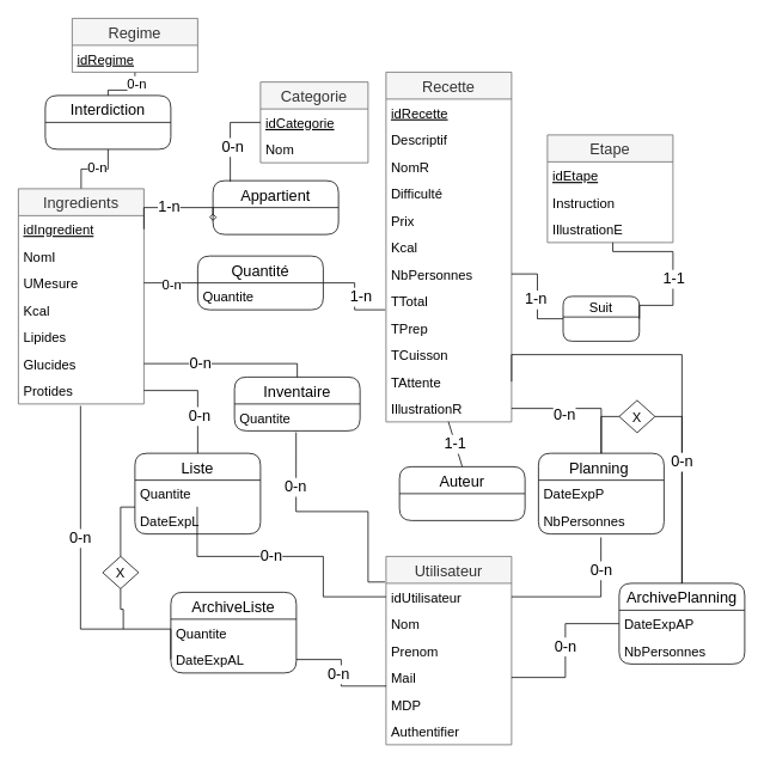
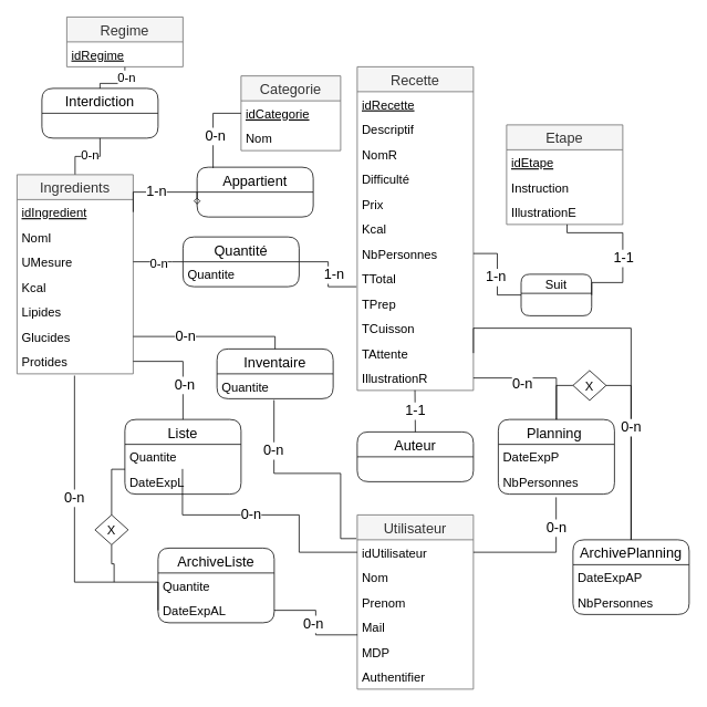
- <mxCell id="45" value="Auteur" style="swimlane;fontStyle=0;childLayout=stackLayout;horizontal=1;startSize=30;horizontalStack=0;resizeParent=1;resizeParentMax=0;resizeLast=0;collapsible=1;marginBottom=0;rounded=1;shadow=0;labelBorderColor=none;sketch=0;fontSize=17;strokeColor=default;fillColor=none;verticalAlign=middle;" parent="1" vertex="1"><mxGeometry x="445" y="520" width="140" height="60" as="geometry" /></mxCell>
+ <mxCell id="45" value="Auteur" style="swimlane;fontStyle=0;childLayout=stackLayout;horizontal=1;startSize=30;horizontalStack=0;resizeParent=1;resizeParentMax=0;resizeLast=0;collapsible=1;marginBottom=0;rounded=1;shadow=0;labelBorderColor=none;sketch=0;fontSize=17;strokeColor=default;fillColor=none;verticalAlign=middle;" parent="1" vertex="1"><mxGeometry x="430" y="520" width="140" height="60" as="geometry" /></mxCell>
- <mxCell id="69" style="edgeStyle=orthogonalEdgeStyle;rounded=0;orthogonalLoop=1;jettySize=auto;html=1;exitX=1;exitY=0.5;exitDx=0;exitDy=0;entryX=0;entryY=0.5;entryDx=0;entryDy=0;fontSize=15;endArrow=none;endFill=0;endSize=0;" parent="1" source="40" target="65" edge="1"><mxGeometry relative="1" as="geometry" /></mxCell>
- <mxCell id="70" value="0-n" style="edgeLabel;html=1;align=center;verticalAlign=middle;resizable=0;points=[];fontSize=17;" parent="69" vertex="1" connectable="0"><mxGeometry x="0.057" y="1" relative="1" as="geometry"><mxPoint as="offset" /></mxGeometry></mxCell>
